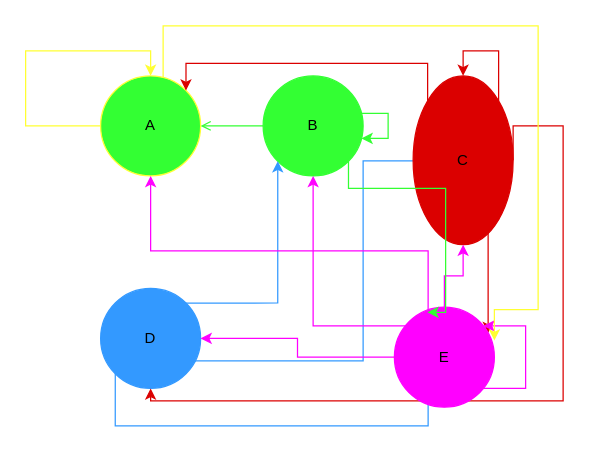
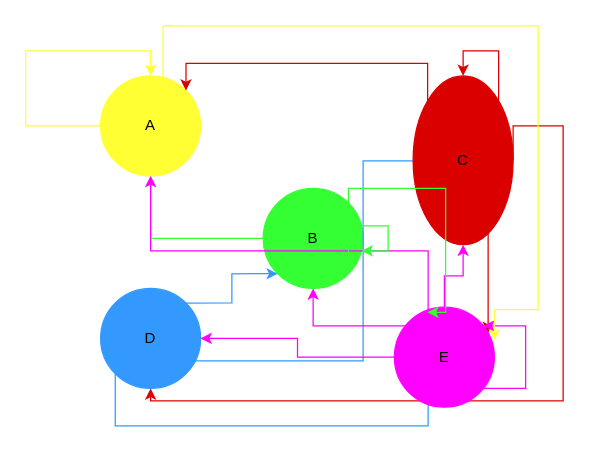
- <mxCell id="3" value="A" style="ellipse;whiteSpace=wrap;html=1;aspect=fixed;fillColor=#33ff33;strokeColor=#FFFF33;" parent="1" vertex="1"><mxGeometry x="80" y="60" width="80" height="80" as="geometry" /></mxCell>
+ <mxCell id="3" value="A" style="ellipse;whiteSpace=wrap;html=1;aspect=fixed;fillColor=#FFFF33;strokeColor=#FFFF33;" parent="1" vertex="1"><mxGeometry x="80" y="60" width="80" height="80" as="geometry" /></mxCell>
- <mxCell id="5" value="B" style="ellipse;whiteSpace=wrap;html=1;aspect=fixed;fillColor=#33FF33;strokeColor=#33FF33;" parent="1" vertex="1"><mxGeometry x="210" y="60" width="80" height="80" as="geometry" /></mxCell>
+ <mxCell id="5" value="B" style="ellipse;whiteSpace=wrap;html=1;aspect=fixed;fillColor=#33FF33;strokeColor=#33FF33;" parent="1" vertex="1"><mxGeometry x="210" y="150" width="80" height="80" as="geometry" /></mxCell>
